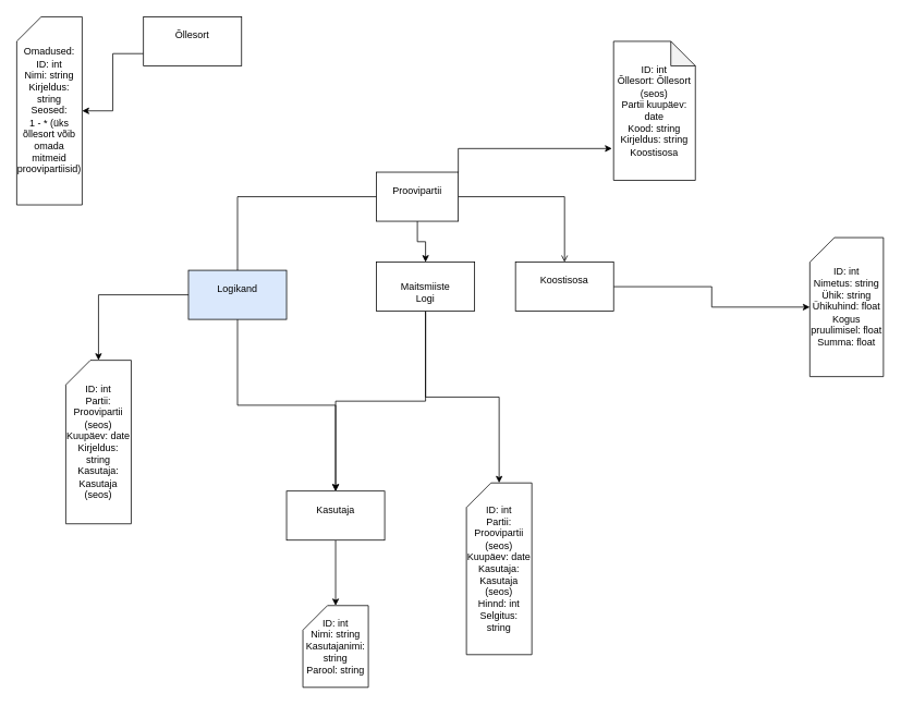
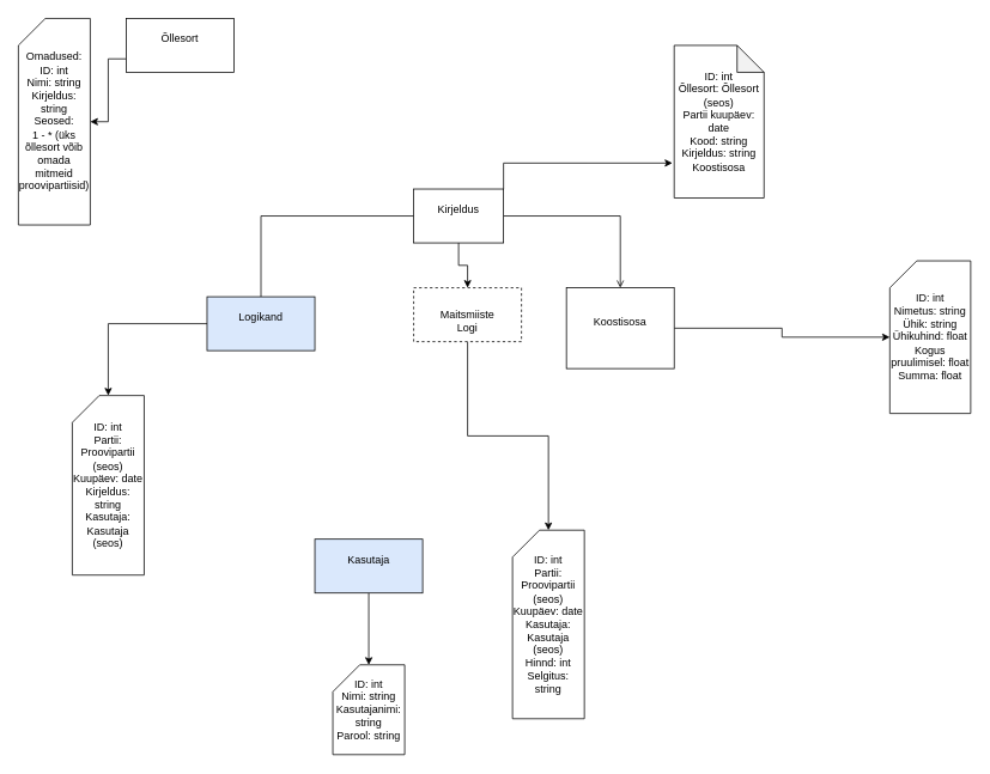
- <mxCell id="3" value="&#10;Õllesort&#10;&#10;" style="rounded=0;whiteSpace=wrap;html=1;" vertex="1" parent="1"><mxGeometry x="175" y="20" width="120" height="60" as="geometry" /></mxCell>
+ <mxCell id="3" value="&#10;Õllesort&#10;&#10;" style="rounded=0;whiteSpace=wrap;html=1;" vertex="1" parent="1"><mxGeometry x="140" width="120" height="60" as="geometry" y="20" /></mxCell>
- <mxCell id="8" value="&#10; Proovipartii&#10;&#10;" style="rounded=0;whiteSpace=wrap;html=1;" vertex="1" parent="1"><mxGeometry x="460" y="210" width="100" height="60" as="geometry" /></mxCell>
+ <mxCell id="8" value="&#10; Kirjeldus&#10;&#10;" style="rounded=0;whiteSpace=wrap;html=1;" vertex="1" parent="1"><mxGeometry x="460" y="210" width="100" height="60" as="geometry" /></mxCell>
- <mxCell id="16" value="&lt;br&gt;Maitsmiiste&lt;br&gt;Logi" style="rounded=0;whiteSpace=wrap;html=1;" vertex="1" parent="1"><mxGeometry x="460" y="320" width="120" height="60" as="geometry" /></mxCell>
+ <mxCell id="16" value="&lt;br&gt;Maitsmiiste&lt;br&gt;Logi" style="rounded=0;whiteSpace=wrap;html=1;dashed=1;" vertex="1" parent="1"><mxGeometry x="460" y="320" width="120" height="60" as="geometry" /></mxCell>
- <mxCell id="10" value="&#10;Koostisosa &#10;&#10;" style="rounded=0;whiteSpace=wrap;html=1;" vertex="1" parent="1"><mxGeometry x="630" y="320" width="120" height="60" as="geometry" /></mxCell>
+ <mxCell id="10" value="&#10;Koostisosa &#10;&#10;" style="rounded=0;whiteSpace=wrap;html=1;" vertex="1" parent="1"><mxGeometry x="630" y="320" width="120" height="90" as="geometry" /></mxCell>
- <mxCell id="14" style="edgeStyle=orthogonalEdgeStyle;rounded=0;orthogonalLoop=1;jettySize=auto;html=1;entryX=0.5;entryY=0;entryDx=0;entryDy=0;" edge="1" parent="1" source="16" target="18"><mxGeometry relative="1" as="geometry" /></mxCell>
- <mxCell id="11" style="edgeStyle=orthogonalEdgeStyle;rounded=0;orthogonalLoop=1;jettySize=auto;html=1;entryX=0.5;entryY=0;entryDx=0;entryDy=0;" edge="1" parent="1" source="13" target="18"><mxGeometry relative="1" as="geometry" /></mxCell>
- <mxCell id="18" value="&#10;Kasutaja &#10;&#10;" style="rounded=0;whiteSpace=wrap;html=1;" vertex="1" parent="1"><mxGeometry x="350" y="600" width="120" height="60" as="geometry" /></mxCell>
+ <mxCell id="18" value="&#10;Kasutaja &#10;&#10;" style="rounded=0;whiteSpace=wrap;html=1;fillColor=#dae8fc;" vertex="1" parent="1"><mxGeometry x="350" y="600" width="120" height="60" as="geometry" /></mxCell>
